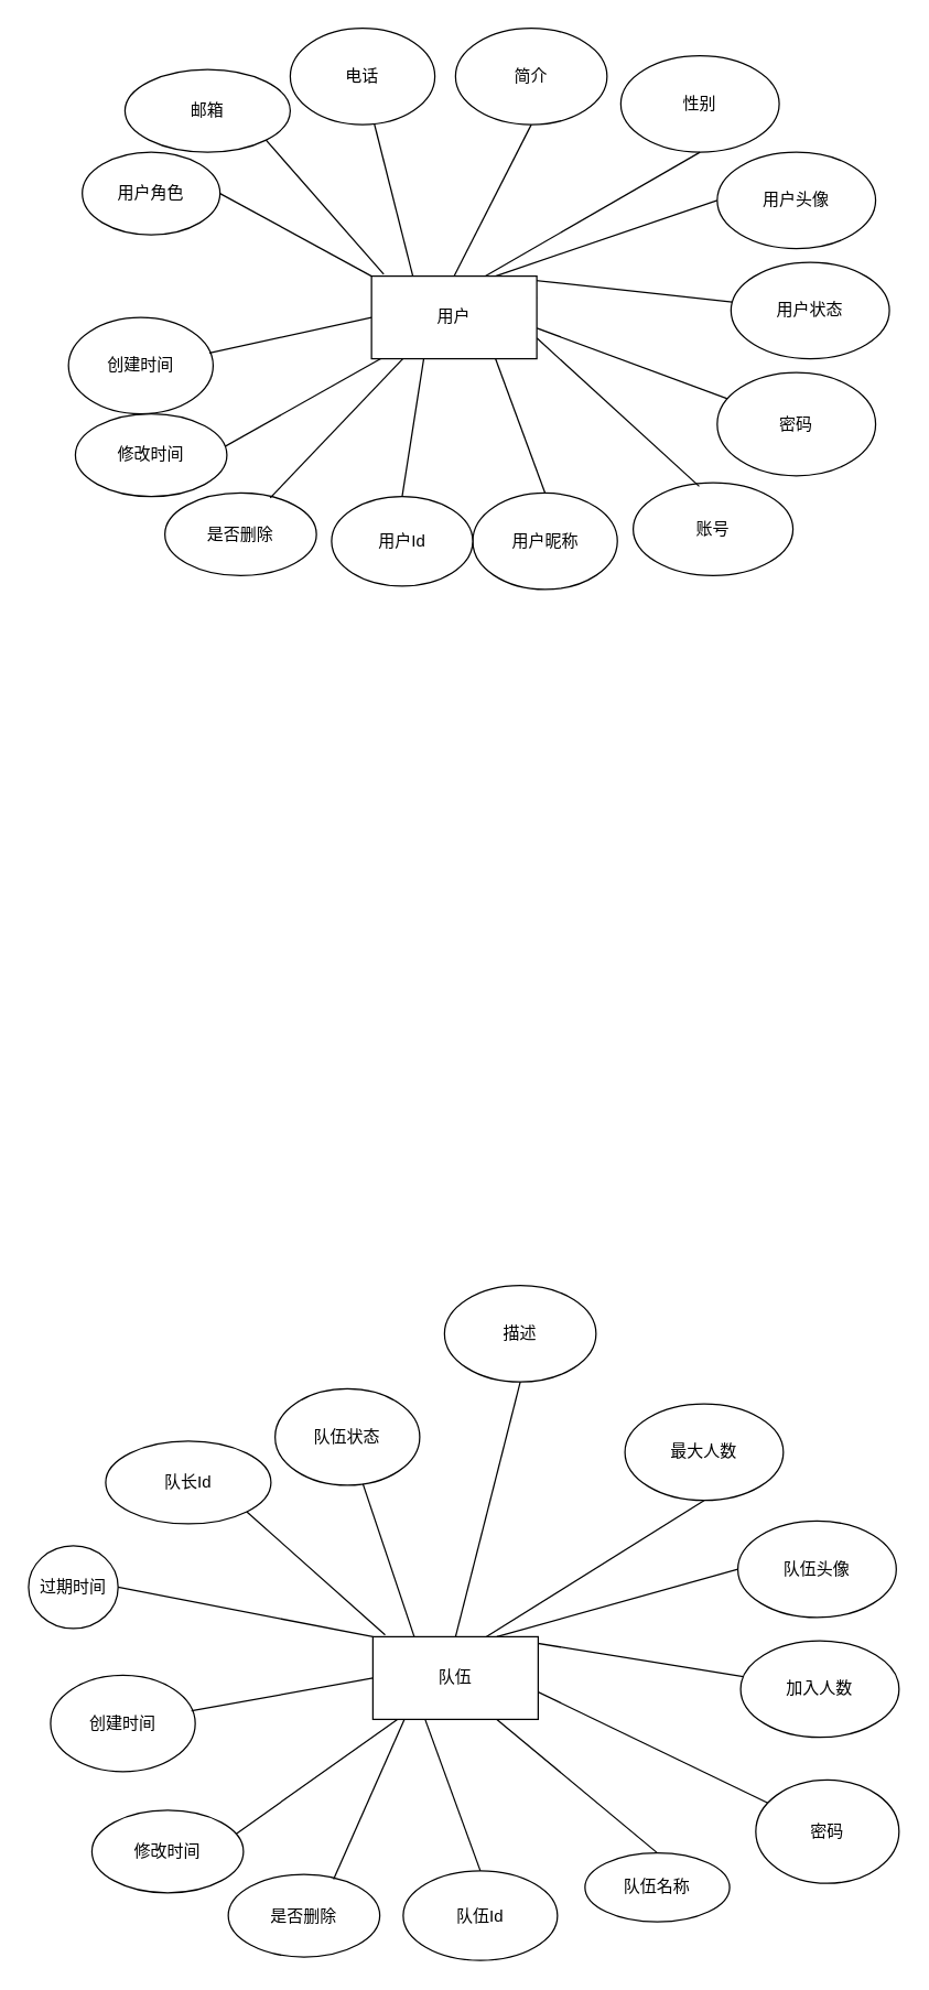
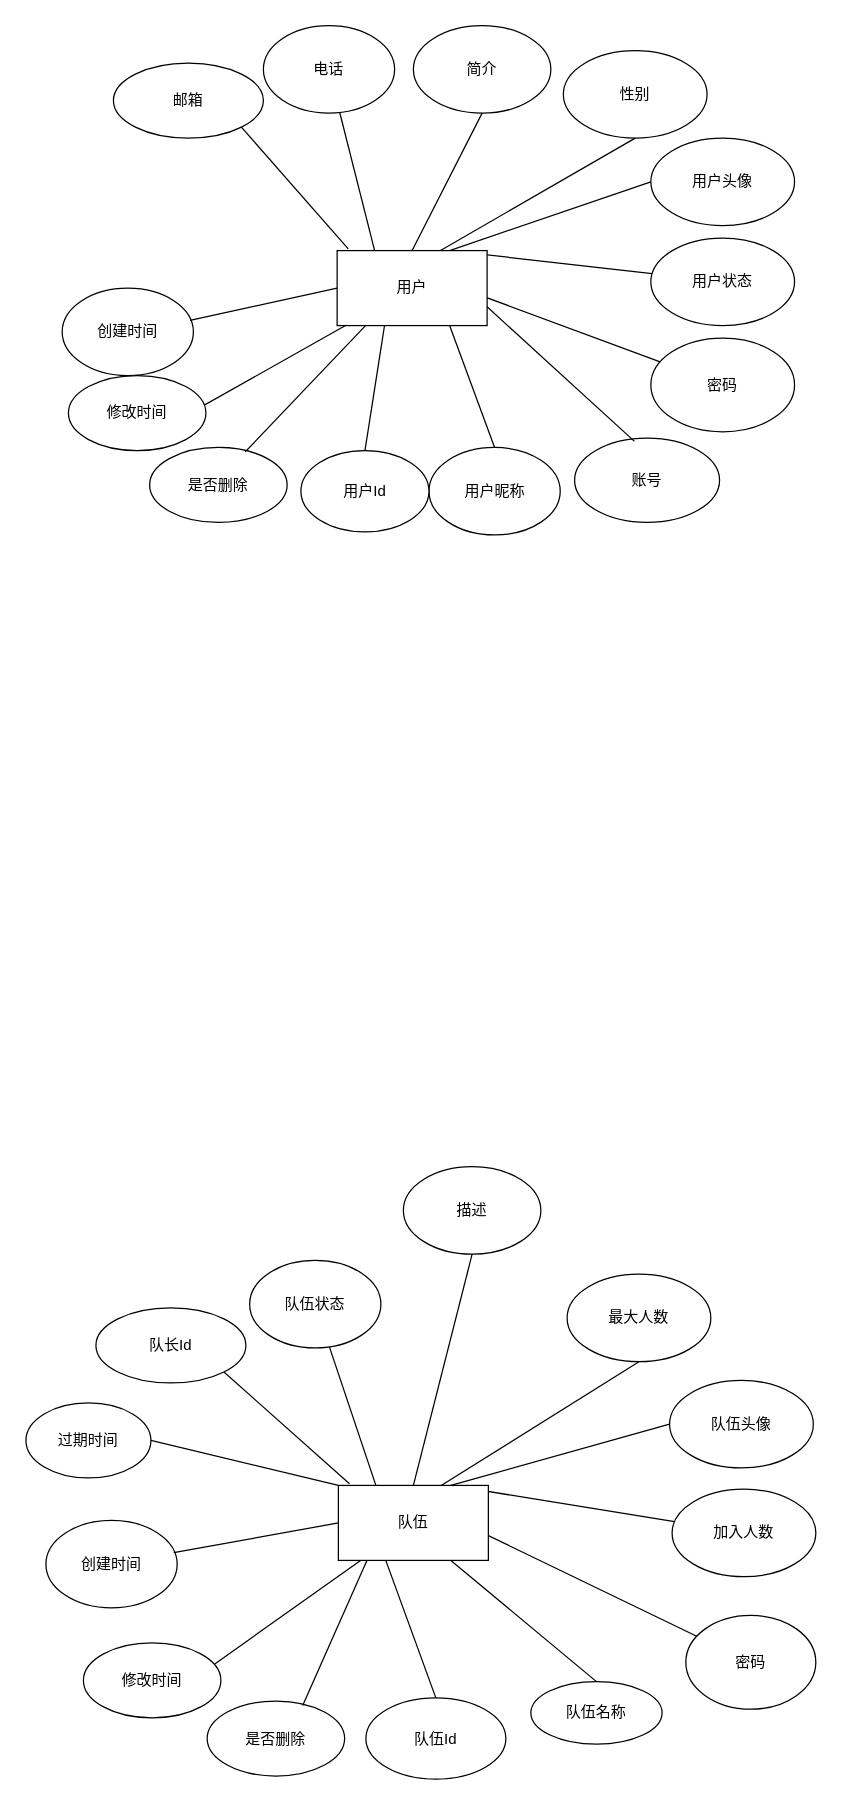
- <mxCell id="20" value="用户角色" style="ellipse;whiteSpace=wrap;html=1;" vertex="1" parent="1"><mxGeometry x="59" y="110" width="100" height="60" as="geometry" /></mxCell>
- <mxCell id="25" value="" style="endArrow=none;html=1;rounded=0;entryX=1;entryY=0.5;entryDx=0;entryDy=0;exitX=0;exitY=0;exitDx=0;exitDy=0;" edge="1" parent="1" source="30" target="20"><mxGeometry width="50" height="50" relative="1" as="geometry"><mxPoint x="258" y="225" as="sourcePoint" /><mxPoint x="203" y="243" as="targetPoint" /></mxGeometry></mxCell>
- <mxCell id="7" value="用户状态" style="ellipse;whiteSpace=wrap;html=1;" vertex="1" parent="1"><mxGeometry x="530" y="190" width="115" height="70" as="geometry" /></mxCell>
+ <mxCell id="7" value="用户状态" style="ellipse;whiteSpace=wrap;html=1;" vertex="1" parent="1"><mxGeometry x="520" y="190" width="115" height="70" as="geometry" /></mxCell>
- <mxCell id="51" value="过期时间" style="ellipse;whiteSpace=wrap;html=1;" vertex="1" parent="1"><mxGeometry x="20" y="1122" width="65" height="60" as="geometry" /></mxCell>
+ <mxCell id="51" value="过期时间" style="ellipse;whiteSpace=wrap;html=1;" vertex="1" parent="1"><mxGeometry x="20" y="1122" width="100" height="60" as="geometry" /></mxCell>
